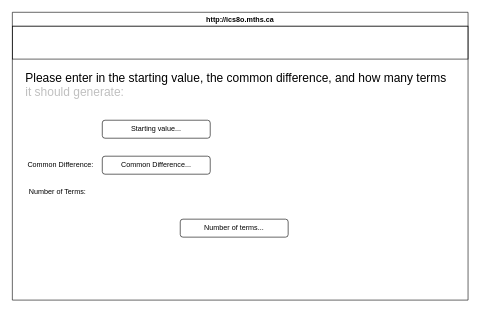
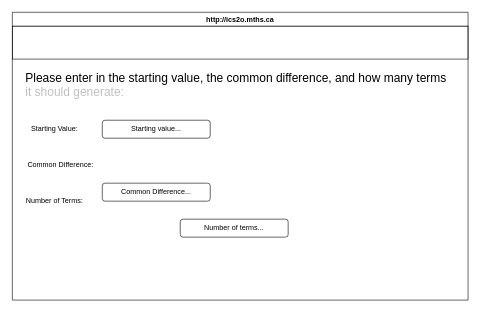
- <mxCell id="3" value="http://ics8o.mths.ca" style="swimlane;whiteSpace=wrap;html=1;" vertex="1" parent="1"><mxGeometry x="20" y="20" width="760" height="480" as="geometry" /></mxCell>
+ <mxCell id="3" value="http://ics2o.mths.ca" style="swimlane;whiteSpace=wrap;html=1;" vertex="1" parent="1"><mxGeometry x="20" y="20" width="760" height="480" as="geometry" /></mxCell>
+ <mxCell id="6" value="Starting Value:" style="text;html=1;align=center;verticalAlign=middle;resizable=0;points=[];autosize=1;strokeColor=none;fillColor=none;" vertex="1" parent="3"><mxGeometry x="20" y="180" width="100" height="30" as="geometry" /></mxCell>
- <mxCell id="7" value="Common Difference..." style="rounded=1;whiteSpace=wrap;html=1;" vertex="1" parent="3"><mxGeometry x="150" y="240" width="180" height="30" as="geometry" /></mxCell>
+ <mxCell id="7" value="Common Difference..." style="rounded=1;whiteSpace=wrap;html=1;" vertex="1" parent="3"><mxGeometry x="150" y="285" width="180" height="30" as="geometry" /></mxCell>
- <mxCell id="10" value="Number of Terms:" style="text;html=1;align=center;verticalAlign=middle;resizable=0;points=[];autosize=1;strokeColor=none;fillColor=none;" vertex="1" parent="3"><mxGeometry x="15" y="285" width="120" height="30" as="geometry" /></mxCell>
+ <mxCell id="10" value="Number of Terms:" style="text;html=1;align=center;verticalAlign=middle;resizable=0;points=[];autosize=1;strokeColor=none;fillColor=none;" vertex="1" parent="3"><mxGeometry x="10" y="300" width="120" height="30" as="geometry" /></mxCell>
